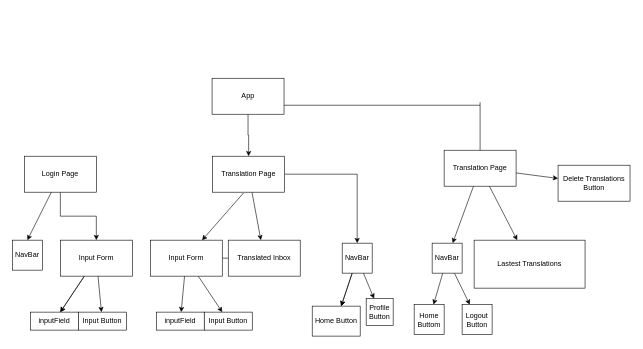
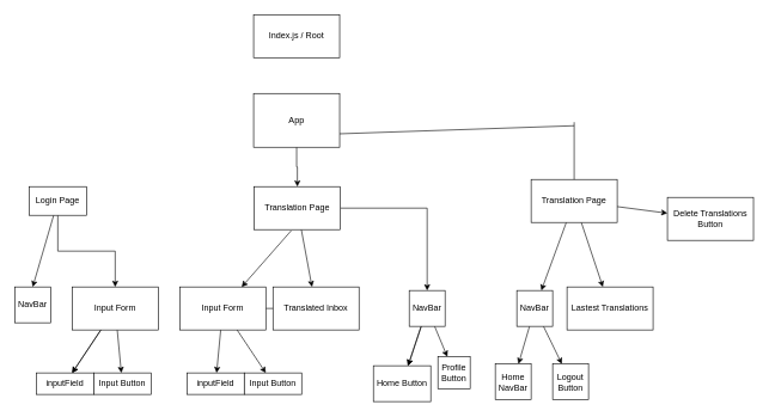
+ <mxCell id="2" value="Index.js / Root" style="rounded=0;whiteSpace=wrap;html=1;" vertex="1" parent="1"><mxGeometry x="353" y="20" width="120" height="60" as="geometry" /></mxCell>
- <mxCell id="4" value="App" style="rounded=0;whiteSpace=wrap;html=1;" vertex="1" parent="1"><mxGeometry x="353" y="130" width="120" height="60" as="geometry" /></mxCell>
+ <mxCell id="4" value="App" style="rounded=0;whiteSpace=wrap;html=1;" vertex="1" parent="1"><mxGeometry x="353" y="130" width="120" height="75" as="geometry" /></mxCell>
- <mxCell id="10" value="Login Page" style="rounded=0;whiteSpace=wrap;html=1;" vertex="1" parent="1"><mxGeometry x="40" y="260" width="120" height="60" as="geometry" /></mxCell>
+ <mxCell id="10" value="Login Page" style="rounded=0;whiteSpace=wrap;html=1;" vertex="1" parent="1"><mxGeometry x="40" y="260" width="80" height="40" as="geometry" /></mxCell>
- <mxCell id="43" value="Lastest Translations" style="rounded=0;whiteSpace=wrap;html=1;" vertex="1" parent="1"><mxGeometry x="790" y="400" width="185" height="80" as="geometry" /></mxCell>
+ <mxCell id="43" value="Lastest Translations" style="rounded=0;whiteSpace=wrap;html=1;" vertex="1" parent="1"><mxGeometry x="790" y="400" width="120" height="60" as="geometry" /></mxCell>
- <mxCell id="41" value="Home Buttom" style="whiteSpace=wrap;html=1;aspect=fixed;" vertex="1" parent="1"><mxGeometry x="690" y="507.5" width="50" height="50" as="geometry" /></mxCell>
+ <mxCell id="41" value="Home NavBar" style="whiteSpace=wrap;html=1;aspect=fixed;" vertex="1" parent="1"><mxGeometry x="690" y="507.5" width="50" height="50" as="geometry" /></mxCell>
